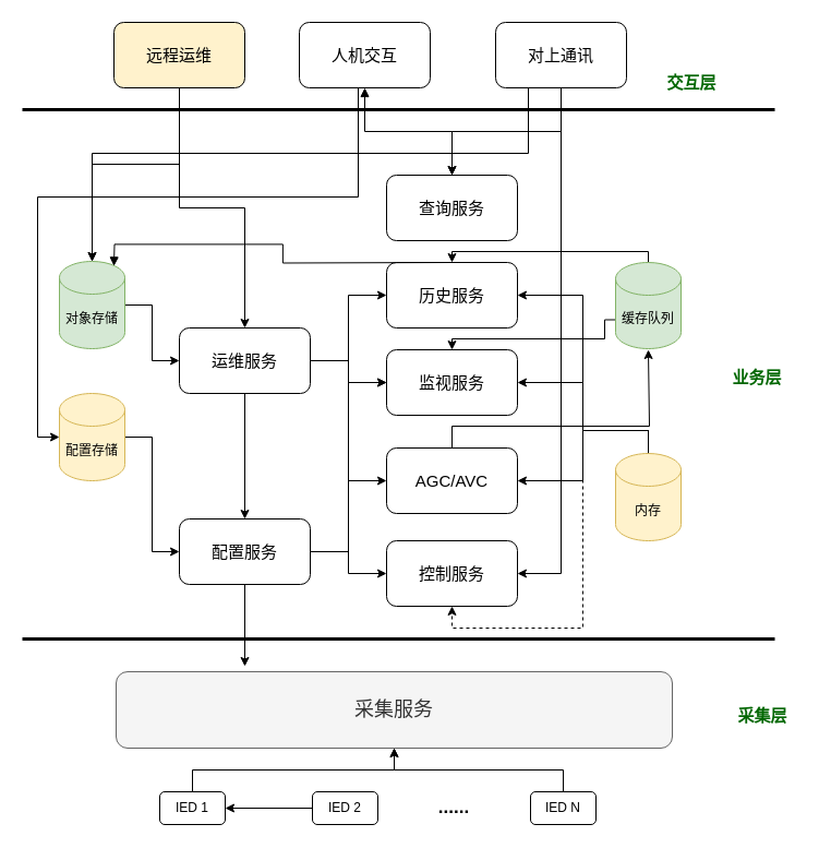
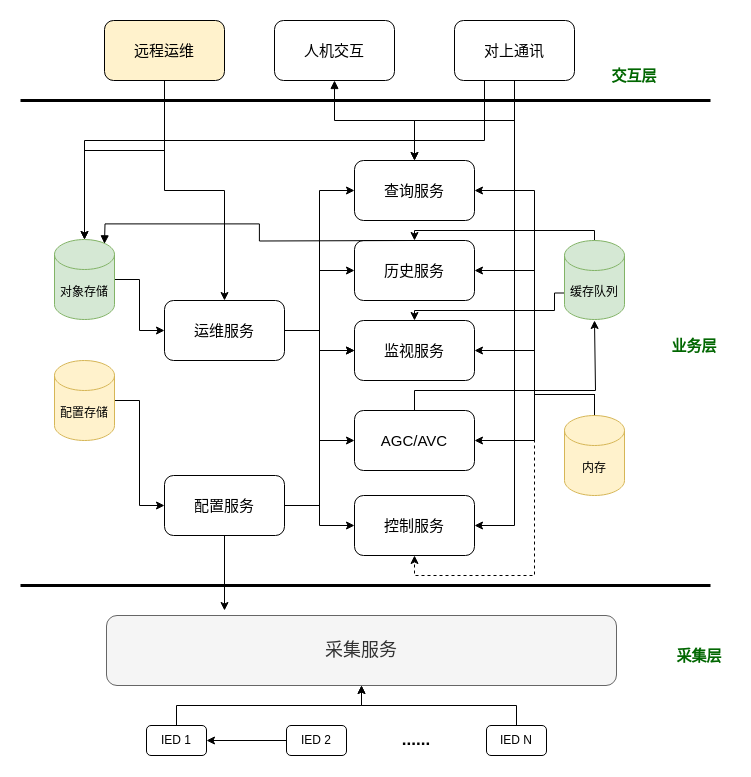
- <mxCell id="45" style="edgeStyle=orthogonalEdgeStyle;rounded=0;orthogonalLoop=1;jettySize=auto;html=1;entryX=0;entryY=0.5;entryDx=0;entryDy=0;entryPerimeter=0;exitX=0.5;exitY=1;exitDx=0;exitDy=0;" edge="1" parent="1" source="44" target="38"><mxGeometry relative="1" as="geometry"><Array as="points"><mxPoint x="328" y="180" /><mxPoint x="34" y="180" /><mxPoint x="34" y="400" /></Array></mxGeometry></mxCell>
+ <mxCell id="11" style="edgeStyle=orthogonalEdgeStyle;rounded=0;orthogonalLoop=1;jettySize=auto;html=1;entryX=1;entryY=0.5;entryDx=0;entryDy=0;" edge="1" parent="1" source="16" target="24"><mxGeometry relative="1" as="geometry"><Array as="points"><mxPoint x="534" y="394" /><mxPoint x="534" y="190" /></Array></mxGeometry></mxCell>
- <mxCell id="25" style="edgeStyle=orthogonalEdgeStyle;rounded=0;orthogonalLoop=1;jettySize=auto;html=1;" edge="1" parent="1" source="30" target="33"><mxGeometry relative="1" as="geometry" /></mxCell>
+ <mxCell id="25" style="edgeStyle=orthogonalEdgeStyle;rounded=0;orthogonalLoop=1;jettySize=auto;html=1;entryX=0;entryY=0.5;entryDx=0;entryDy=0;" edge="1" parent="1" source="30" target="24"><mxGeometry relative="1" as="geometry" /></mxCell>
